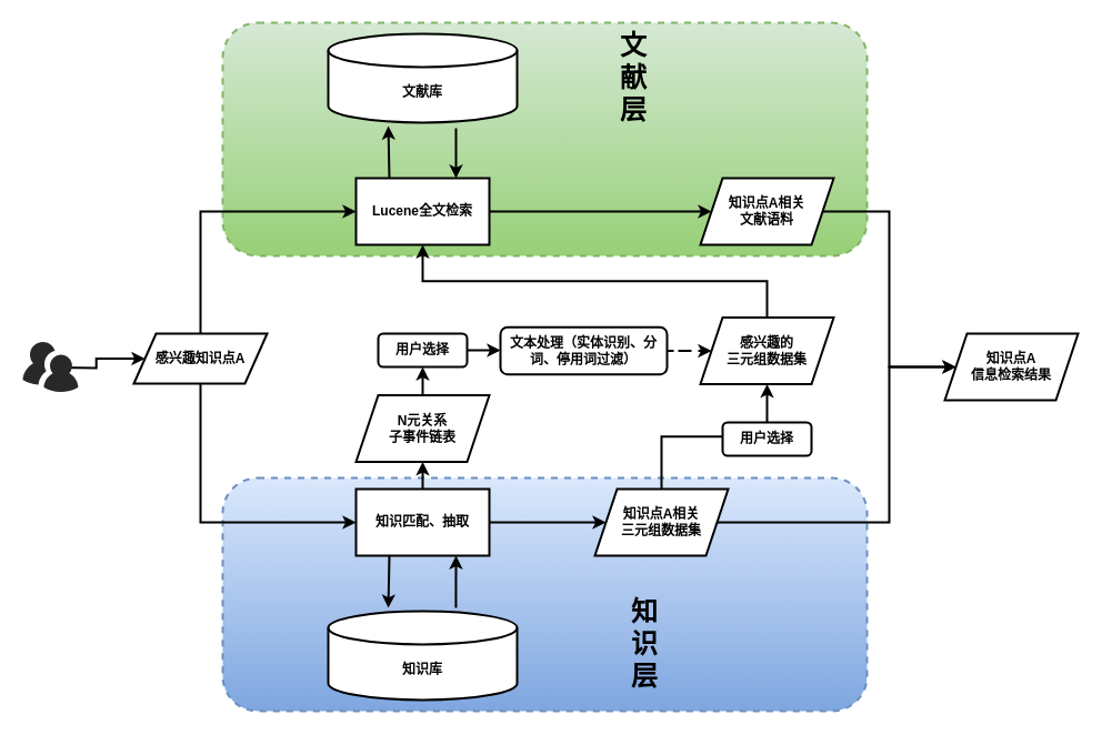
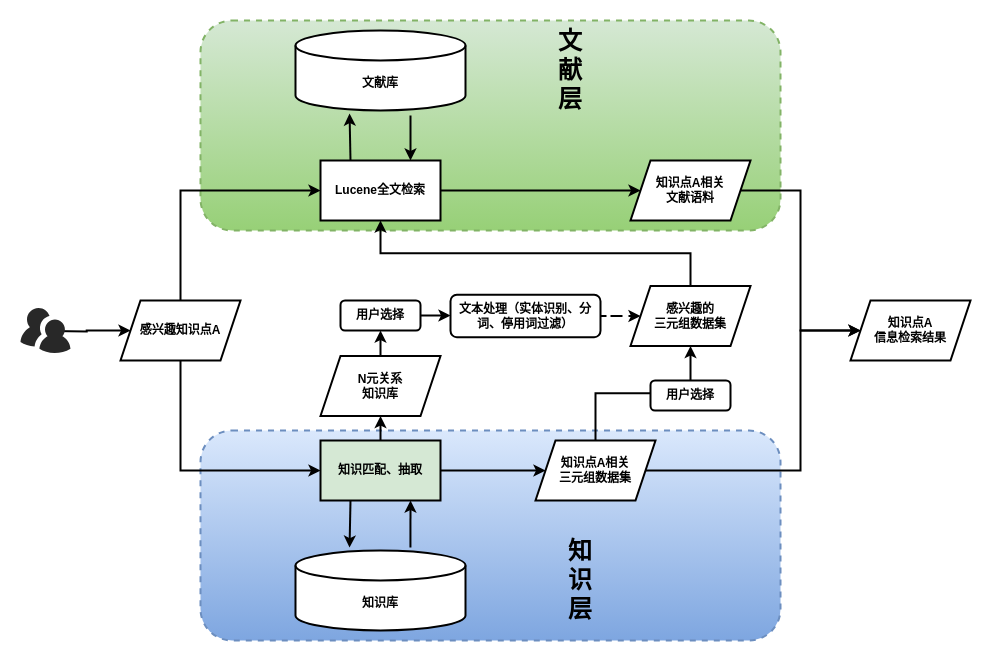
- <mxCell id="6" value="&lt;b&gt;感兴趣知识点A&lt;/b&gt;" style="shape=parallelogram;perimeter=parallelogramPerimeter;whiteSpace=wrap;html=1;fixedSize=1;strokeWidth=2;" parent="1" vertex="1"><mxGeometry x="120" y="300" width="120" height="45" as="geometry" /></mxCell>
+ <mxCell id="6" value="&lt;b&gt;感兴趣知识点A&lt;/b&gt;" style="shape=parallelogram;perimeter=parallelogramPerimeter;whiteSpace=wrap;html=1;fixedSize=1;strokeWidth=2;" parent="1" vertex="1"><mxGeometry x="120" y="300" width="120" height="60" as="geometry" /></mxCell>
- <mxCell id="23" value="&lt;b&gt;N元关系&lt;br&gt;子事件链表&lt;/b&gt;" style="shape=parallelogram;perimeter=parallelogramPerimeter;whiteSpace=wrap;html=1;fixedSize=1;strokeWidth=2;" parent="1" vertex="1"><mxGeometry x="320" y="355.5" width="120" height="60" as="geometry" /></mxCell>
+ <mxCell id="23" value="&lt;b&gt;N元关系&lt;br&gt;知识库&lt;/b&gt;" style="shape=parallelogram;perimeter=parallelogramPerimeter;whiteSpace=wrap;html=1;fixedSize=1;strokeWidth=2;" parent="1" vertex="1"><mxGeometry x="320" y="355.5" width="120" height="60" as="geometry" /></mxCell>
- <mxCell id="15" value="&lt;b&gt;知识匹配、抽取&lt;/b&gt;" style="rounded=0;whiteSpace=wrap;html=1;strokeWidth=2;" parent="1" vertex="1"><mxGeometry x="320" y="440" width="120" height="60" as="geometry" /></mxCell>
+ <mxCell id="15" value="&lt;b&gt;知识匹配、抽取&lt;/b&gt;" style="rounded=0;whiteSpace=wrap;html=1;strokeWidth=2;fillColor=#d5e8d4;" parent="1" vertex="1"><mxGeometry x="320" y="440" width="120" height="60" as="geometry" /></mxCell>
